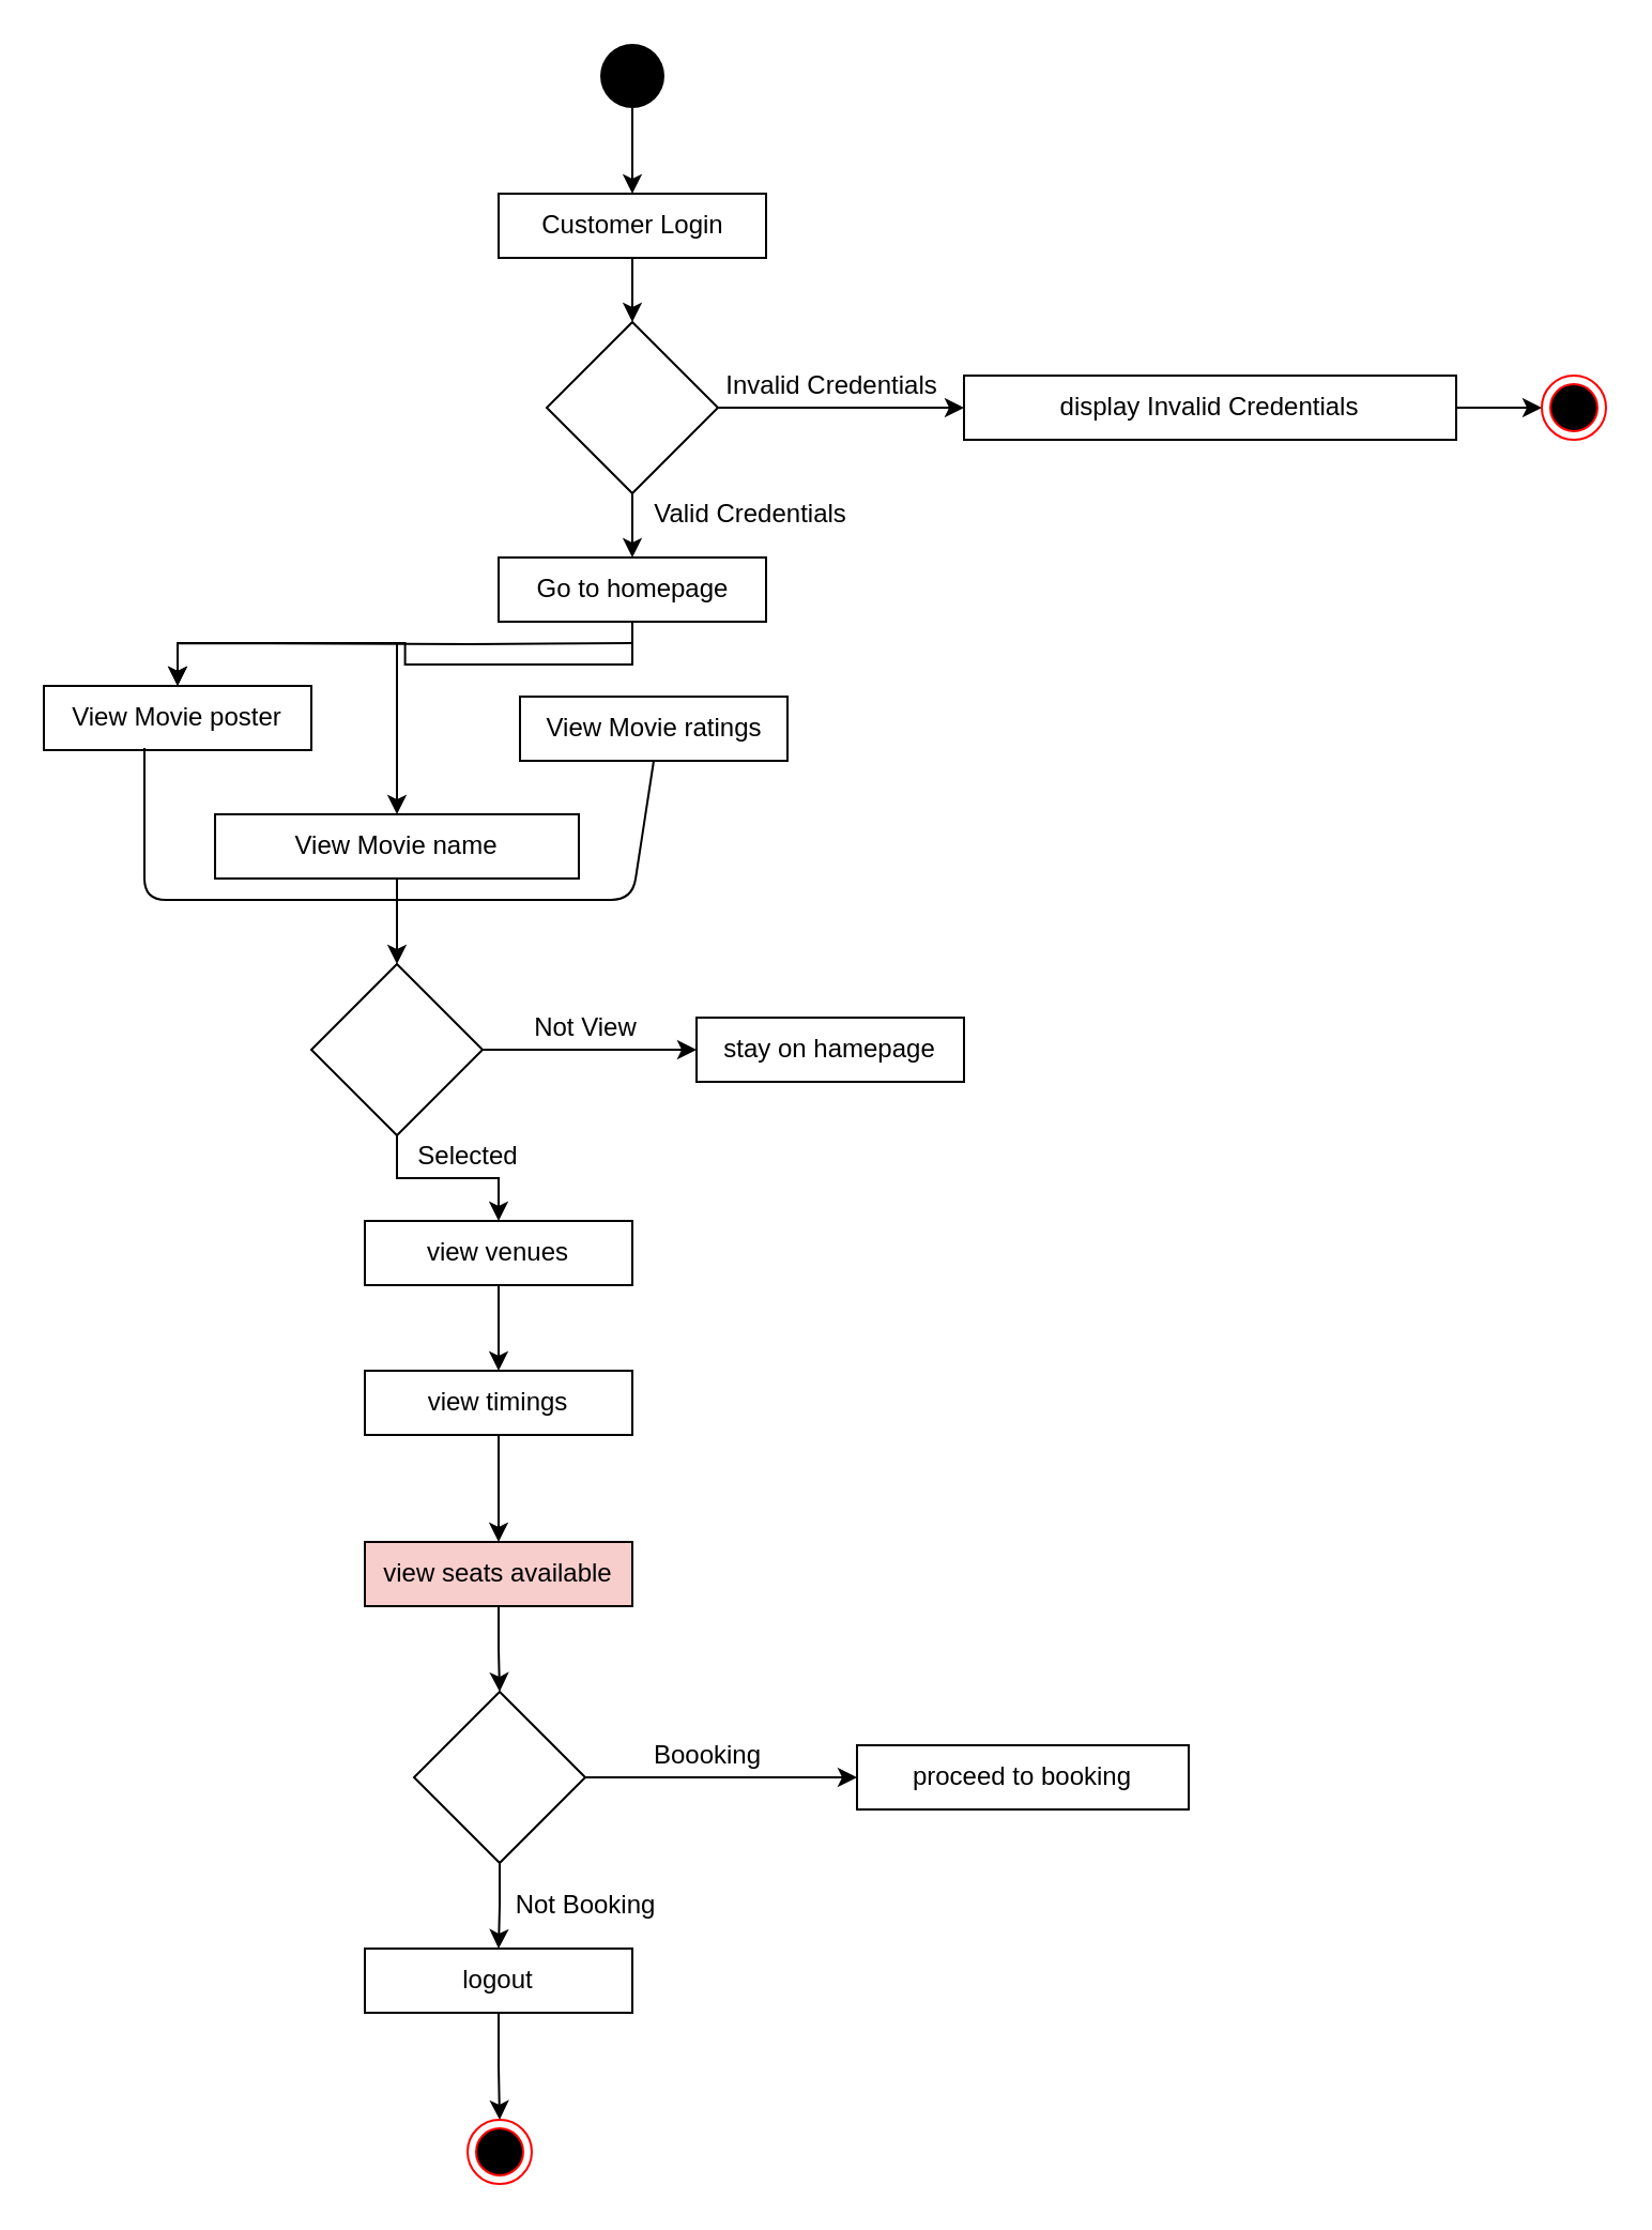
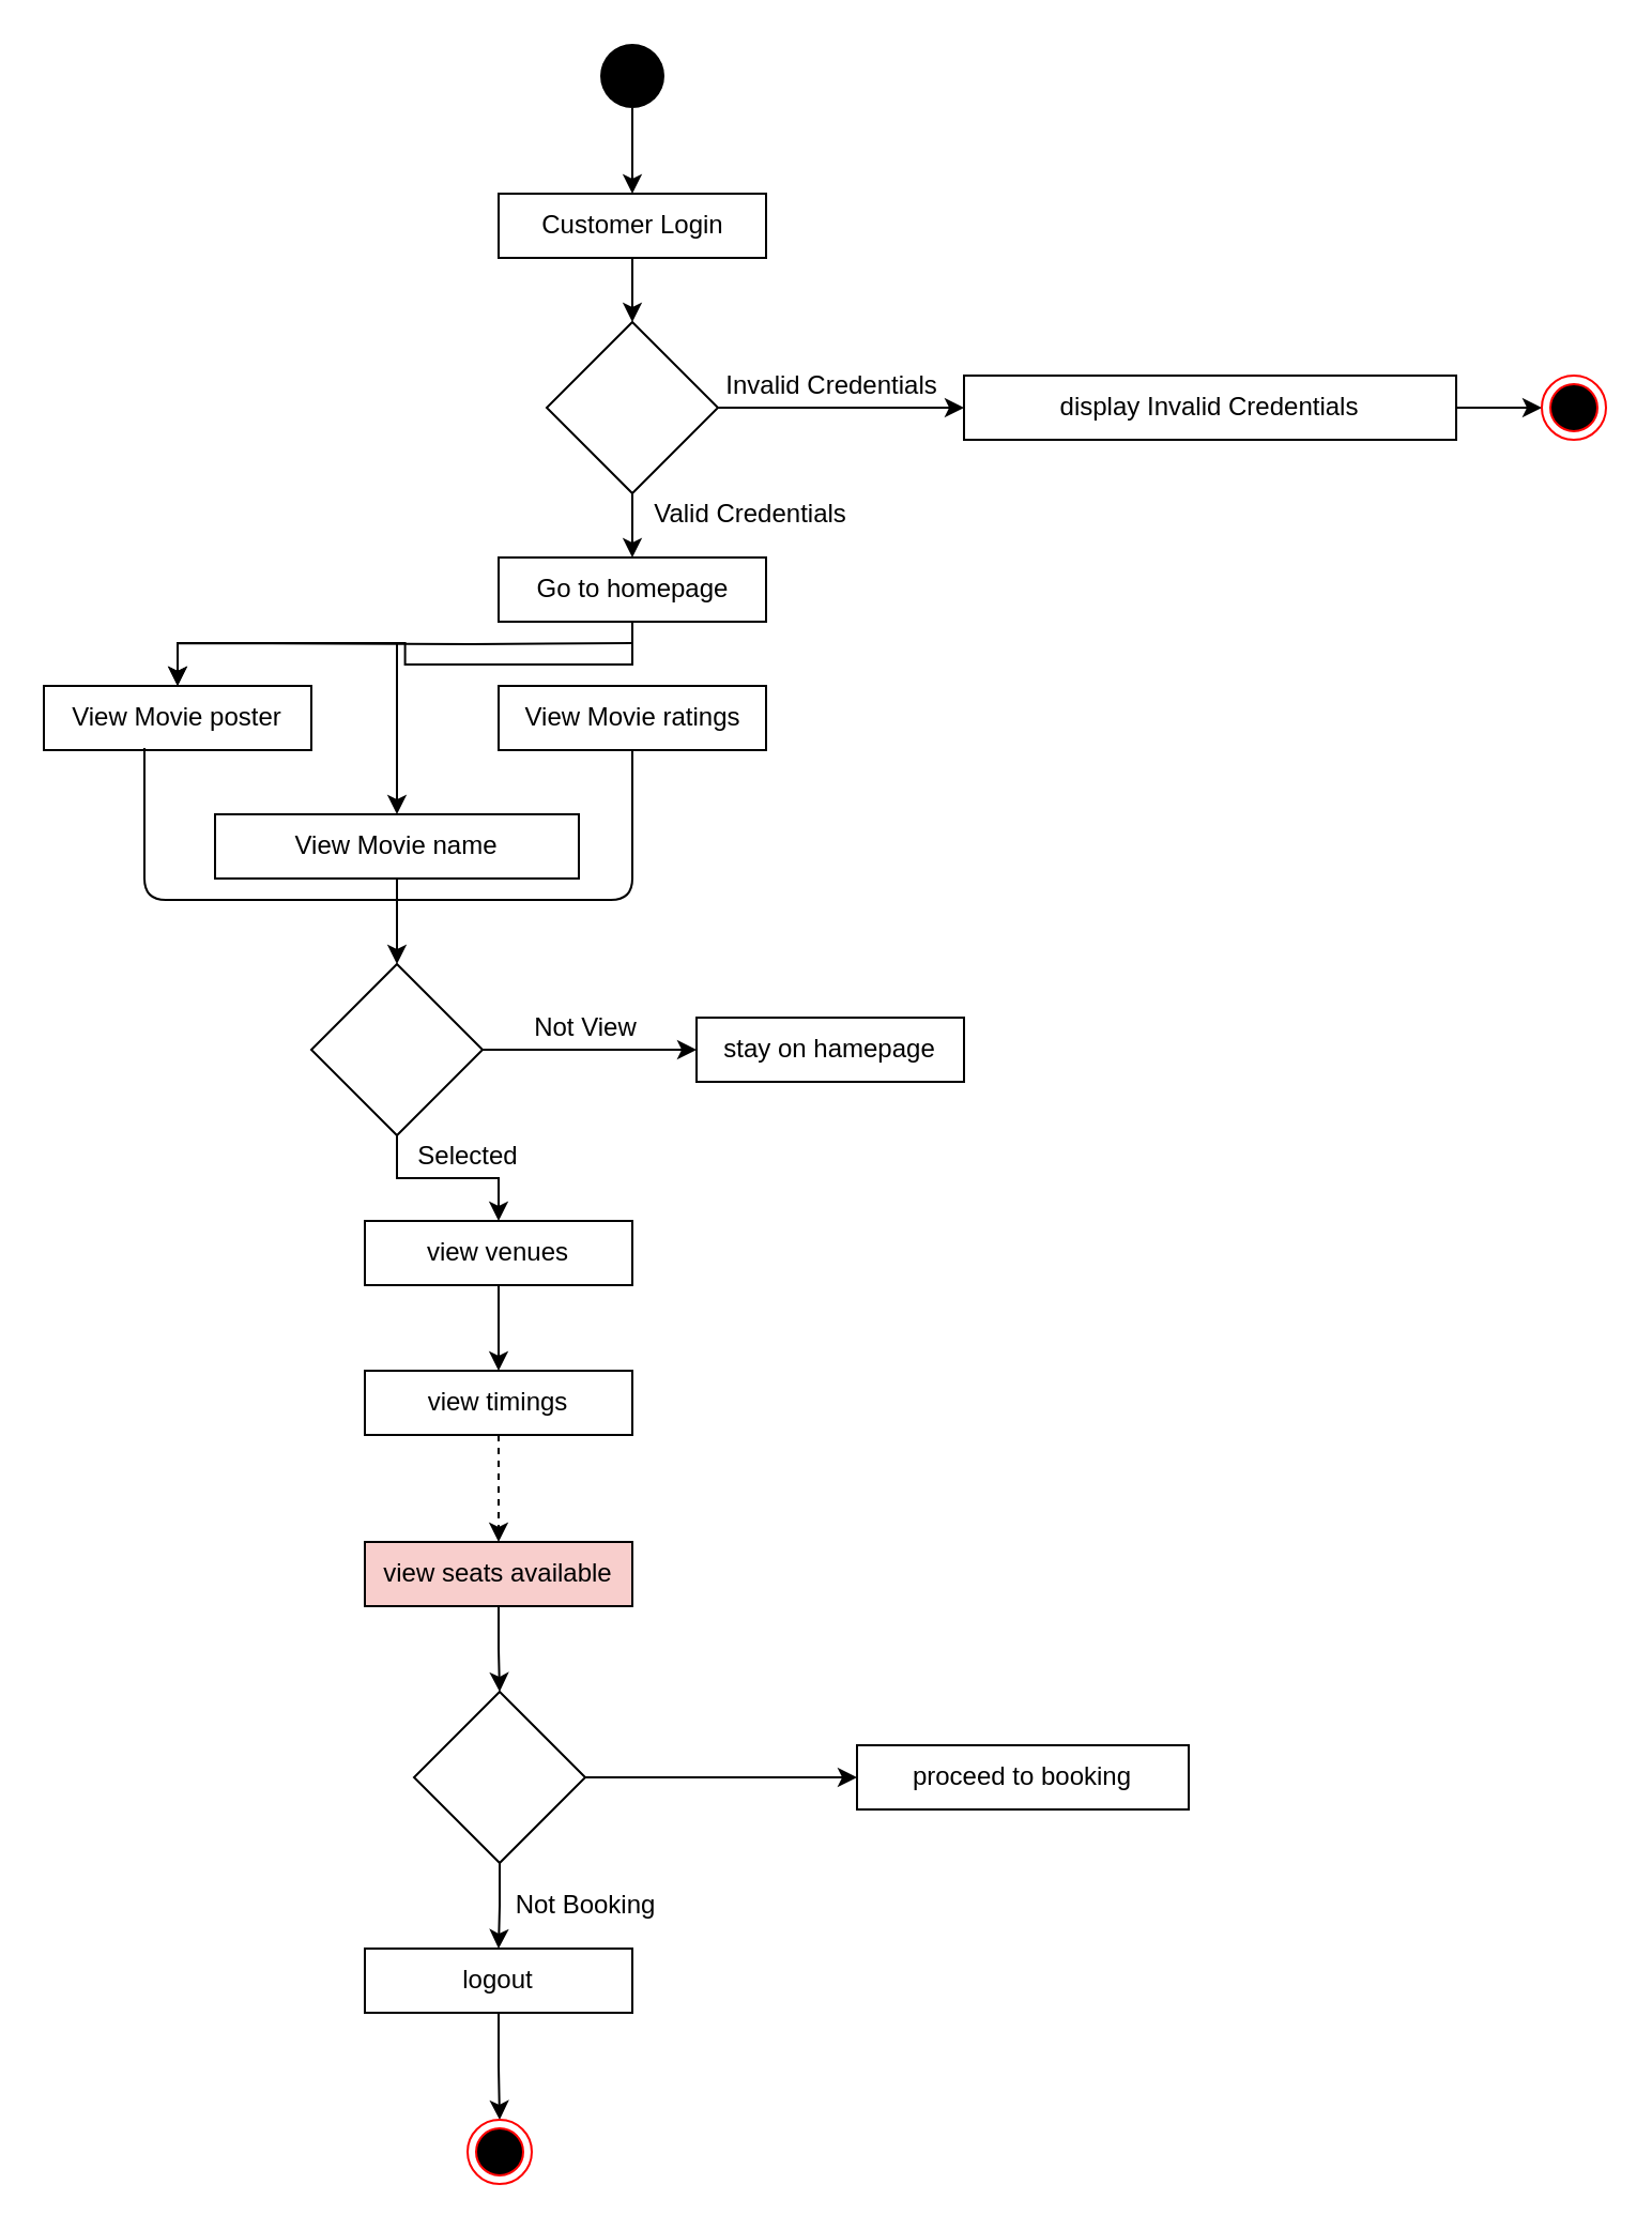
- <mxCell id="14" value="View Movie ratings" style="rounded=0;whiteSpace=wrap;html=1;" vertex="1" parent="1"><mxGeometry x="242.5" y="325" width="125" height="30" as="geometry" /></mxCell>
+ <mxCell id="14" value="View Movie ratings" style="rounded=0;whiteSpace=wrap;html=1;" vertex="1" parent="1"><mxGeometry x="232.5" y="320" width="125" height="30" as="geometry" /></mxCell>
- <mxCell id="24" style="edgeStyle=orthogonalEdgeStyle;rounded=0;orthogonalLoop=1;jettySize=auto;html=1;exitX=0.5;exitY=1;exitDx=0;exitDy=0;entryX=0.5;entryY=0;entryDx=0;entryDy=0;" edge="1" parent="1" source="25" target="27"><mxGeometry relative="1" as="geometry" /></mxCell>
+ <mxCell id="24" style="edgeStyle=orthogonalEdgeStyle;rounded=0;orthogonalLoop=1;jettySize=auto;html=1;exitX=0.5;exitY=1;exitDx=0;exitDy=0;entryX=0.5;entryY=0;entryDx=0;entryDy=0;dashed=1;" edge="1" parent="1" source="25" target="27"><mxGeometry relative="1" as="geometry" /></mxCell>
- <mxCell id="42" value="Boooking" style="text;html=1;align=center;verticalAlign=middle;resizable=0;points=[];autosize=1;" vertex="1" parent="1"><mxGeometry x="295" y="810" width="70" height="20" as="geometry" /></mxCell>
